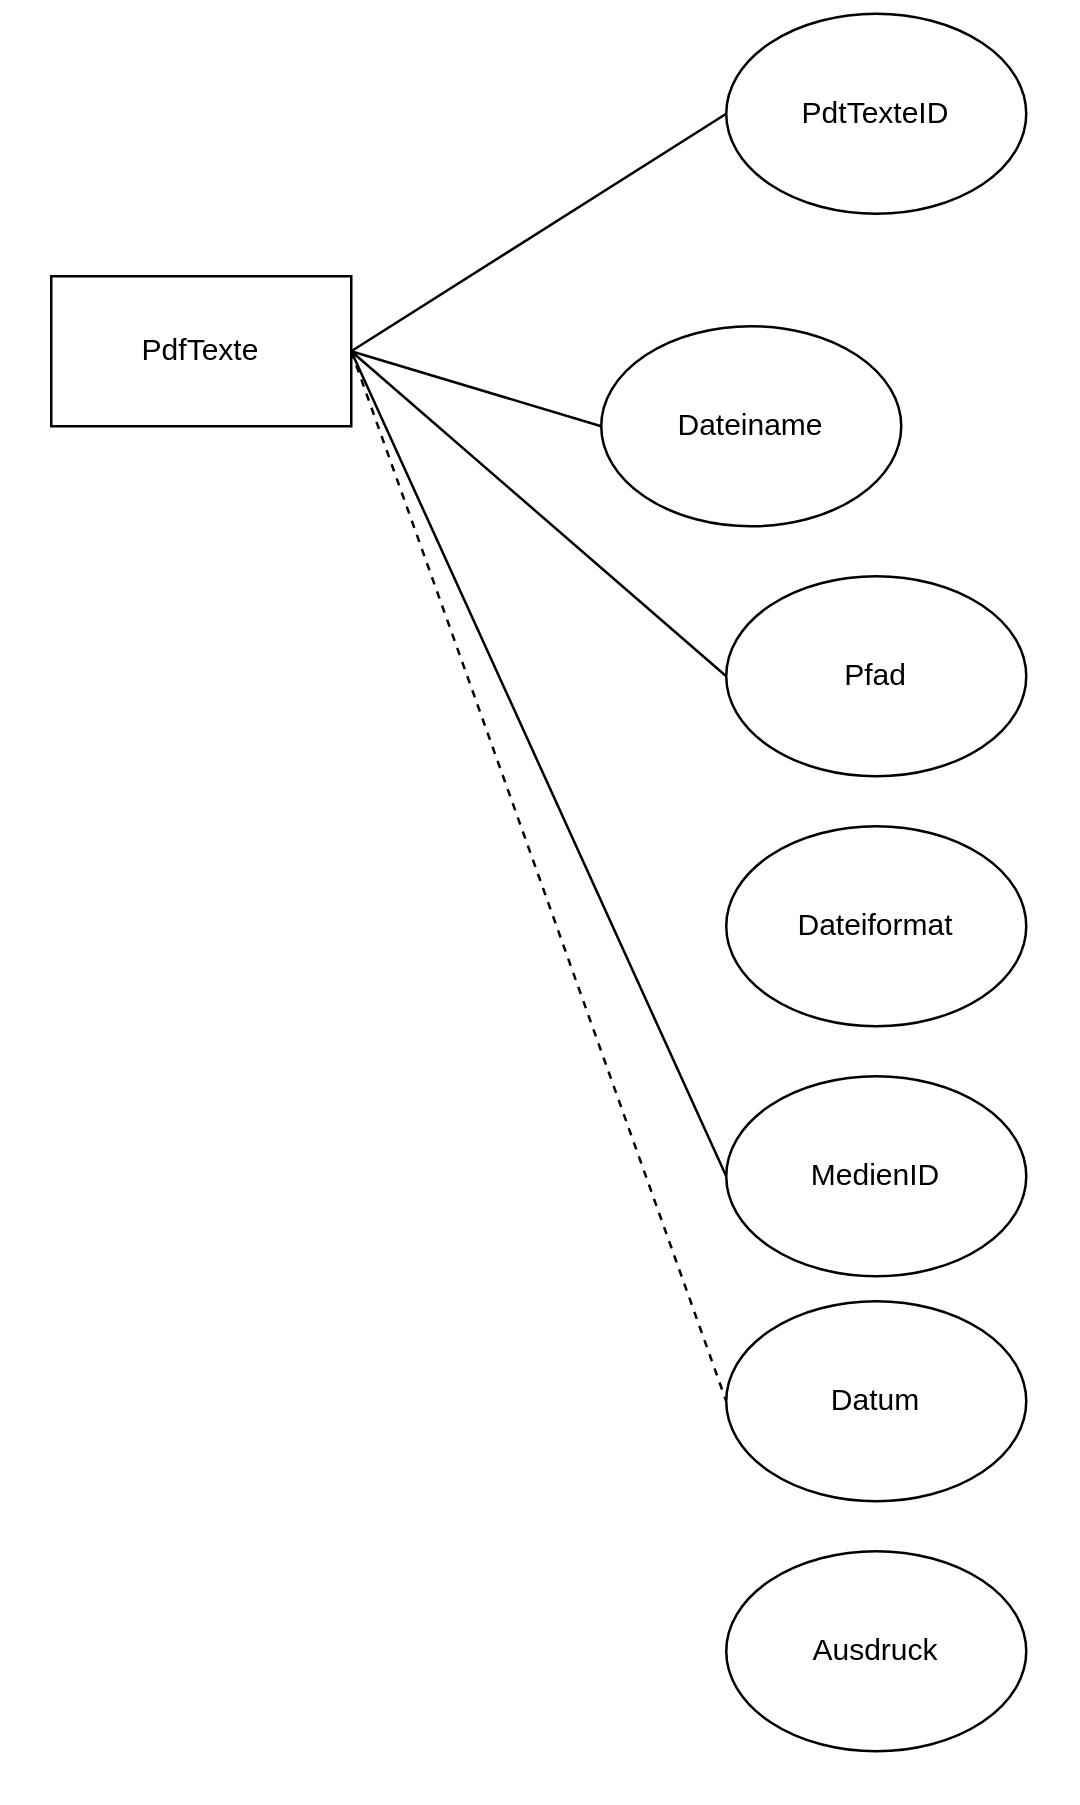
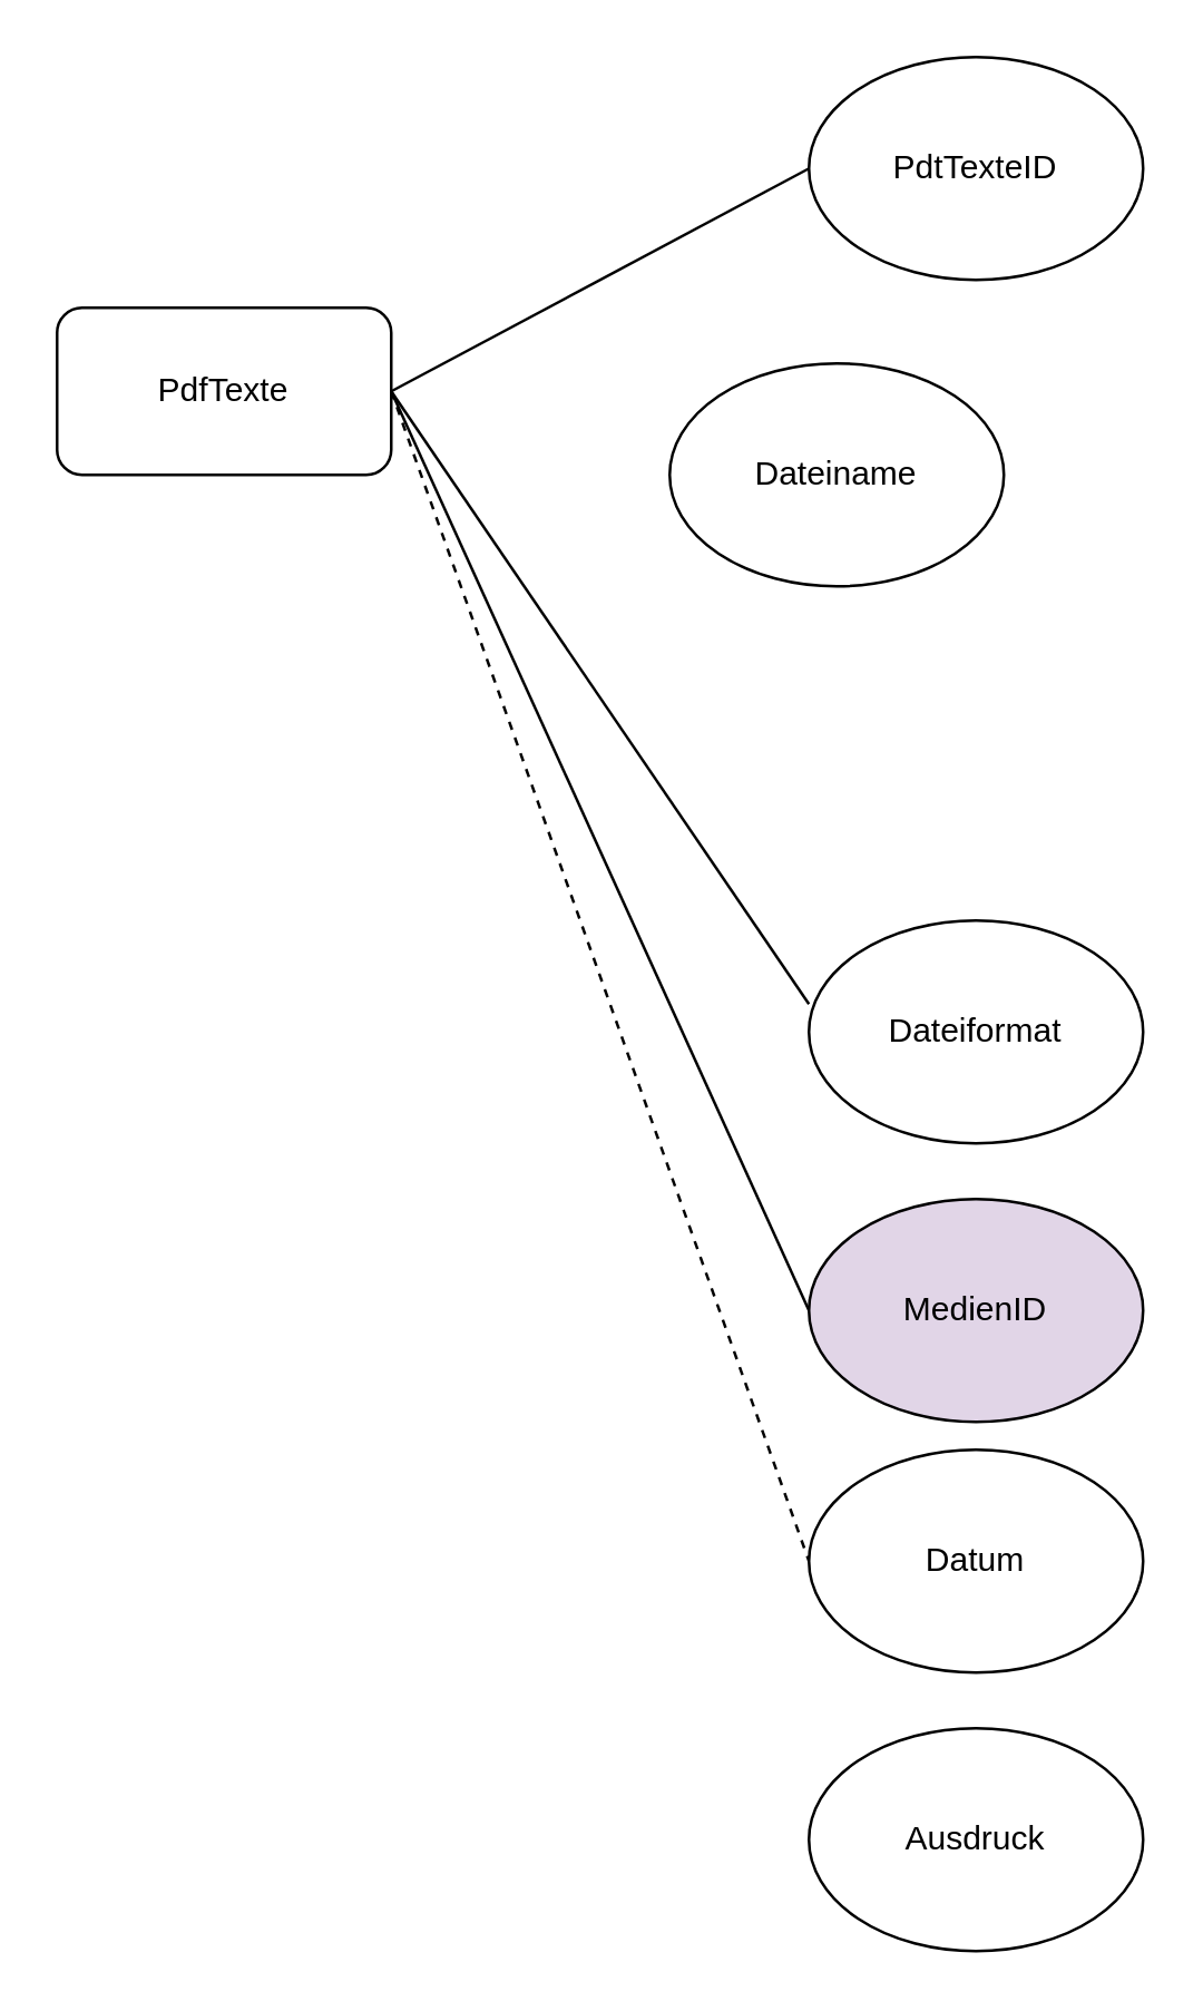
- <mxCell id="7" value="PdtTexteID" style="ellipse;whiteSpace=wrap;html=1;" parent="1" vertex="1"><mxGeometry x="290" y="5" width="120" height="80" as="geometry" /></mxCell>
+ <mxCell id="7" value="PdtTexteID" style="ellipse;whiteSpace=wrap;html=1;" parent="1" vertex="1"><mxGeometry x="290" y="20" width="120" height="80" as="geometry" /></mxCell>
- <mxCell id="6" value="PdfTexte" style="rounded=0;whiteSpace=wrap;html=1;" parent="1" vertex="1"><mxGeometry x="20" y="110" width="120" height="60" as="geometry" /></mxCell>
+ <mxCell id="6" value="PdfTexte" style="whiteSpace=wrap;html=1;rounded=1;" parent="1" vertex="1"><mxGeometry x="20" y="110" width="120" height="60" as="geometry" /></mxCell>
- <mxCell id="3" style="rounded=0;orthogonalLoop=1;jettySize=auto;html=1;exitX=1;exitY=0.5;exitDx=0;exitDy=0;entryX=0;entryY=0.5;entryDx=0;entryDy=0;endArrow=none;endFill=0;" edge="1" parent="1" source="6" target="8"><mxGeometry relative="1" as="geometry" /></mxCell>
- <mxCell id="14" style="rounded=0;orthogonalLoop=1;jettySize=auto;html=1;exitX=1;exitY=0.5;exitDx=0;exitDy=0;entryX=0;entryY=0.5;entryDx=0;entryDy=0;endArrow=none;endFill=0;" edge="1" parent="1" source="6" target="9"><mxGeometry relative="1" as="geometry" /></mxCell>
+ <mxCell id="15" style="rounded=0;orthogonalLoop=1;jettySize=auto;html=1;exitX=1;exitY=0.5;exitDx=0;exitDy=0;entryX=0;entryY=0.375;entryDx=0;entryDy=0;entryPerimeter=0;endArrow=none;endFill=0;" edge="1" parent="1" source="6" target="10"><mxGeometry relative="1" as="geometry" /></mxCell>
- <mxCell id="9" value="Pfad" style="ellipse;whiteSpace=wrap;html=1;" parent="1" vertex="1"><mxGeometry x="290" y="230" width="120" height="80" as="geometry" /></mxCell>
- <mxCell id="11" value="MedienID" style="ellipse;whiteSpace=wrap;html=1;" parent="1" vertex="1"><mxGeometry x="290" y="430" width="120" height="80" as="geometry" /></mxCell>
+ <mxCell id="11" value="MedienID" style="ellipse;whiteSpace=wrap;html=1;fillColor=#e1d5e7;" parent="1" vertex="1"><mxGeometry x="290" y="430" width="120" height="80" as="geometry" /></mxCell>
